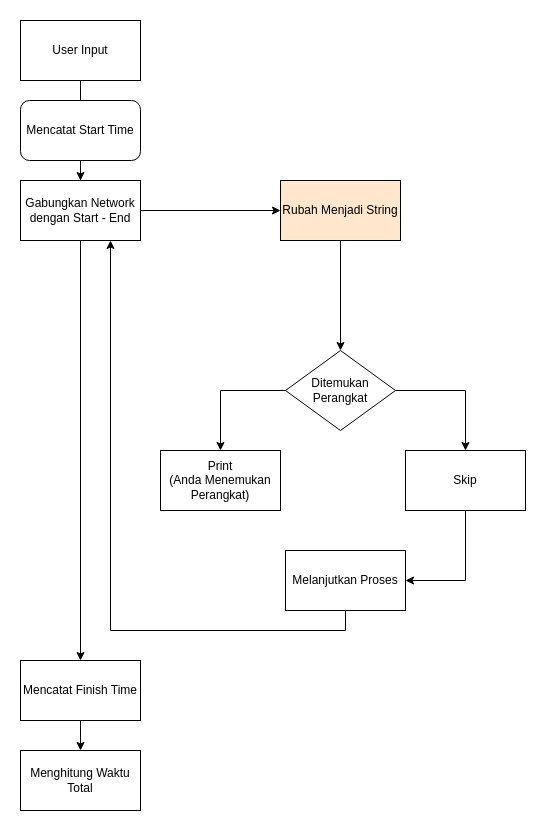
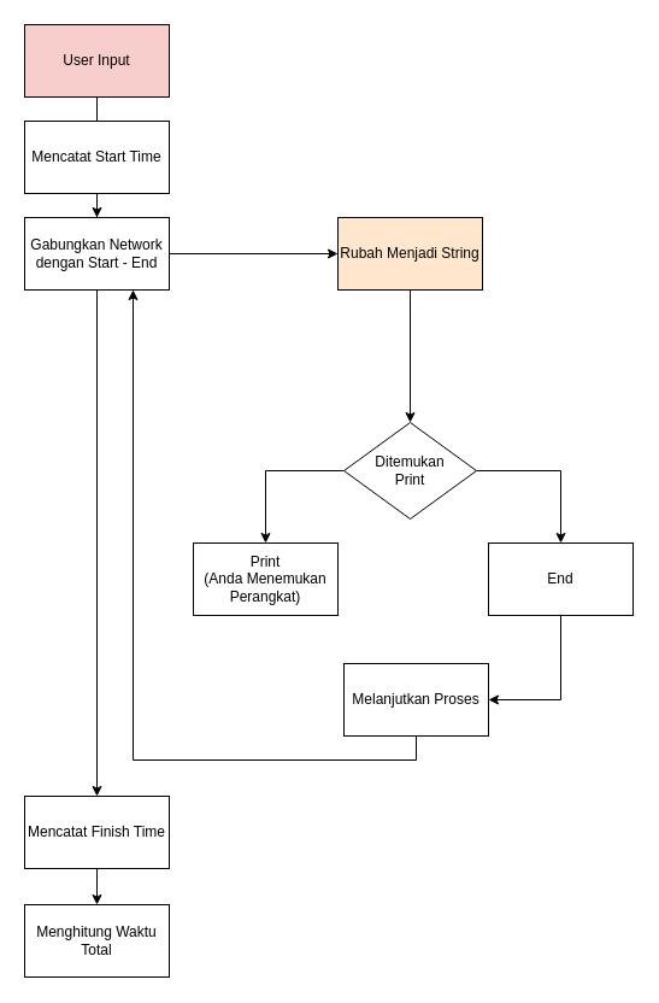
- <mxCell id="3" value="User Input" style="rounded=0;whiteSpace=wrap;html=1;" vertex="1" parent="1"><mxGeometry x="20" y="20" width="120" height="60" as="geometry" /></mxCell>
+ <mxCell id="3" value="User Input" style="rounded=0;whiteSpace=wrap;html=1;fillColor=#f8cecc;" vertex="1" parent="1"><mxGeometry x="20" y="20" width="120" height="60" as="geometry" /></mxCell>
- <mxCell id="5" value="Mencatat Start Time" style="whiteSpace=wrap;html=1;rounded=1;" vertex="1" parent="1"><mxGeometry x="20" y="100" width="120" height="60" as="geometry" /></mxCell>
+ <mxCell id="5" value="Mencatat Start Time" style="rounded=0;whiteSpace=wrap;html=1;" vertex="1" parent="1"><mxGeometry x="20" y="100" width="120" height="60" as="geometry" /></mxCell>
- <mxCell id="13" value="Ditemukan &lt;br&gt;Perangkat" style="rhombus;whiteSpace=wrap;html=1;" vertex="1" parent="1"><mxGeometry x="285" y="350" width="110" height="80" as="geometry" /></mxCell>
+ <mxCell id="13" value="Ditemukan &lt;br&gt;Print" style="rhombus;whiteSpace=wrap;html=1;" vertex="1" parent="1"><mxGeometry x="285" y="350" width="110" height="80" as="geometry" /></mxCell>
- <mxCell id="16" value="Skip" style="rounded=0;whiteSpace=wrap;html=1;" vertex="1" parent="1"><mxGeometry x="405" y="450" width="120" height="60" as="geometry" /></mxCell>
+ <mxCell id="16" value="End" style="rounded=0;whiteSpace=wrap;html=1;" vertex="1" parent="1"><mxGeometry x="405" y="450" width="120" height="60" as="geometry" /></mxCell>
